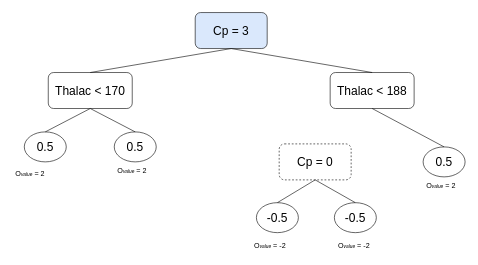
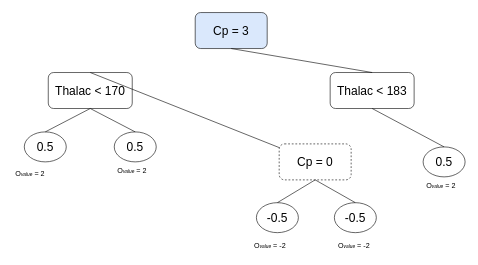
- <mxCell id="12" value="" style="endArrow=none;html=1;entryX=0.5;entryY=1;entryDx=0;entryDy=0;exitX=0.5;exitY=0;exitDx=0;exitDy=0;" edge="1" parent="1" source="3" target="2"><mxGeometry width="50" height="50" relative="1" as="geometry"><mxPoint x="210" y="249" as="sourcePoint" /><mxPoint x="260" y="199" as="targetPoint" /></mxGeometry></mxCell>
+ <mxCell id="12" value="" style="endArrow=none;html=1;exitX=0.5;exitY=0;exitDx=0;exitDy=0;" edge="1" parent="1" source="3" target="8"><mxGeometry width="50" height="50" relative="1" as="geometry"><mxPoint x="210" y="249" as="sourcePoint" /><mxPoint x="260" y="199" as="targetPoint" /></mxGeometry></mxCell>
- <mxCell id="4" value="&lt;font style=&quot;font-size: 20px&quot;&gt;Thalac &amp;lt; 188&lt;/font&gt;" style="rounded=1;whiteSpace=wrap;html=1;" vertex="1" parent="1"><mxGeometry x="550" y="120" width="140" height="60" as="geometry" /></mxCell>
+ <mxCell id="4" value="&lt;font style=&quot;font-size: 20px&quot;&gt;Thalac &amp;lt; 183&lt;/font&gt;" style="rounded=1;whiteSpace=wrap;html=1;" vertex="1" parent="1"><mxGeometry x="550" y="120" width="140" height="60" as="geometry" /></mxCell>
